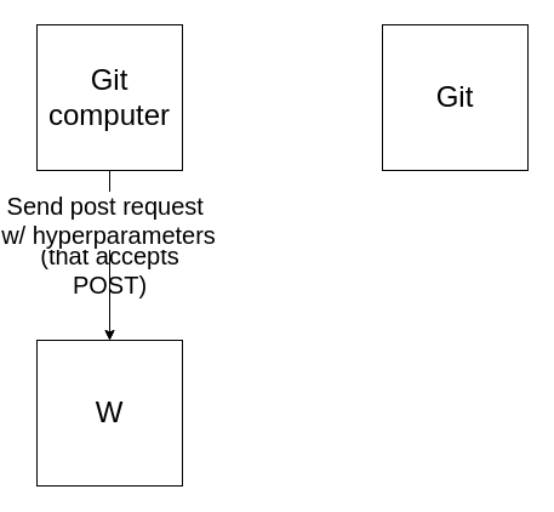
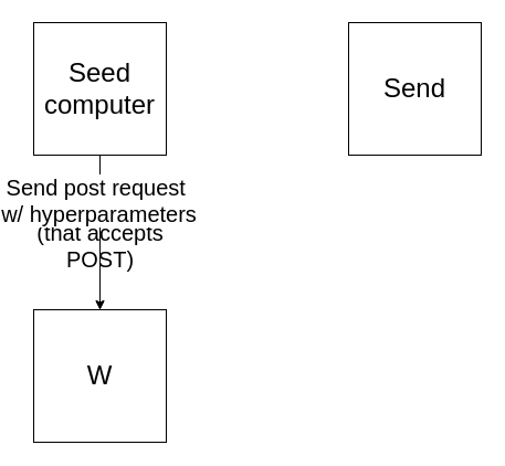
- <mxCell id="5" value="&lt;font style=&quot;font-size: 24px;&quot;&gt;Git computer&lt;/font&gt;" style="whiteSpace=wrap;html=1;aspect=fixed;" vertex="1" parent="1"><mxGeometry x="20" y="20" width="120" height="120" as="geometry" /></mxCell>
+ <mxCell id="5" value="&lt;font style=&quot;font-size: 24px;&quot;&gt;Seed computer&lt;/font&gt;" style="whiteSpace=wrap;html=1;aspect=fixed;" vertex="1" parent="1"><mxGeometry x="20" y="20" width="120" height="120" as="geometry" /></mxCell>
- <mxCell id="7" value="&lt;font style=&quot;font-size: 24px;&quot;&gt;Git&lt;/font&gt;" style="whiteSpace=wrap;html=1;aspect=fixed;" vertex="1" parent="1"><mxGeometry x="305" y="20" width="120" height="120" as="geometry" /></mxCell>
+ <mxCell id="7" value="&lt;font style=&quot;font-size: 24px;&quot;&gt;Send&lt;/font&gt;" style="whiteSpace=wrap;html=1;aspect=fixed;" vertex="1" parent="1"><mxGeometry x="305" y="20" width="120" height="120" as="geometry" /></mxCell>
